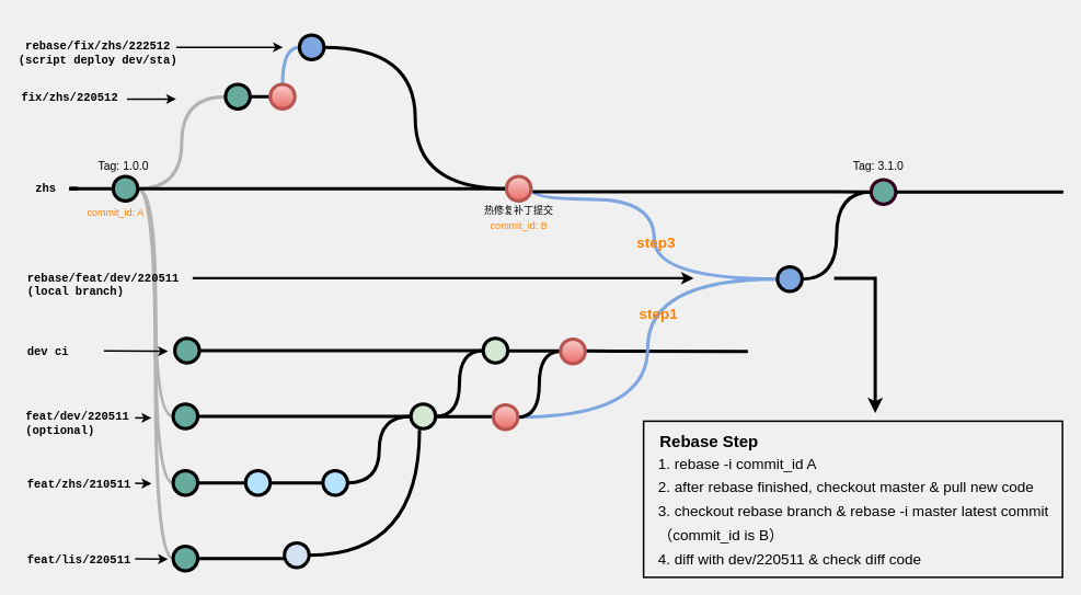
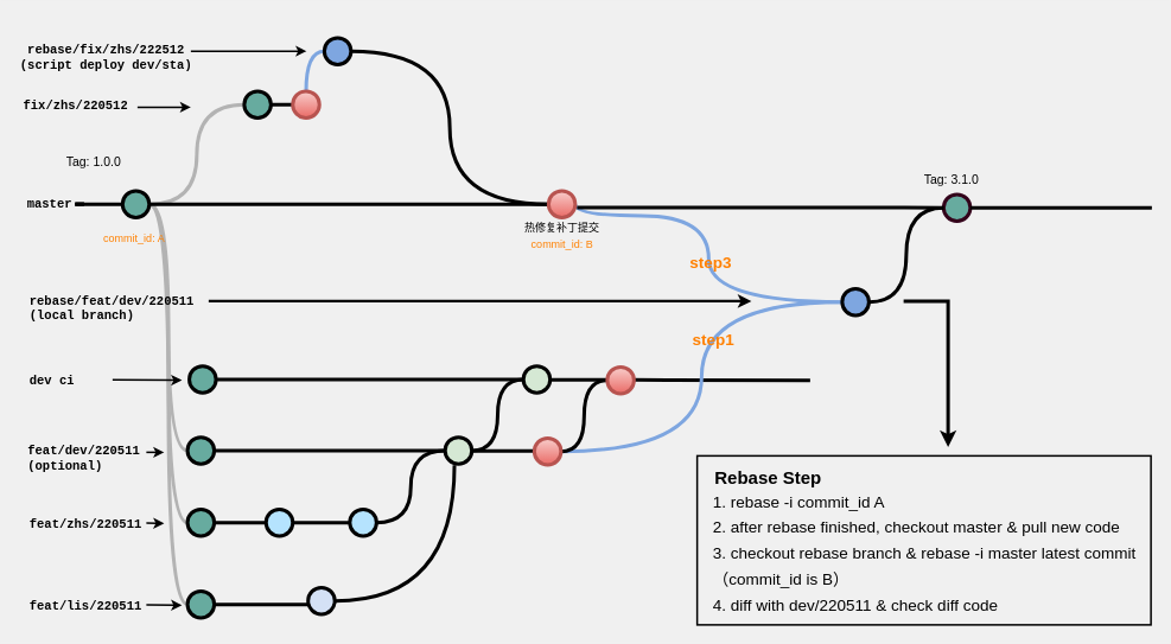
- <mxCell id="15" value="Tag: 1.0.0" style="text;html=1;strokeColor=none;fillColor=none;align=center;verticalAlign=middle;whiteSpace=wrap;overflow=hidden;fontSize=14;" parent="1" vertex="1"><mxGeometry x="115" y="190" width="70" height="20" as="geometry" /></mxCell>
+ <mxCell id="15" value="Tag: 1.0.0" style="text;html=1;strokeColor=none;fillColor=none;align=center;verticalAlign=middle;whiteSpace=wrap;overflow=hidden;fontSize=14;" parent="1" vertex="1"><mxGeometry x="70" y="170" width="70" height="20" as="geometry" /></mxCell>
- <mxCell id="8" value="zhs" style="text;html=1;strokeColor=none;fillColor=none;align=center;verticalAlign=middle;whiteSpace=wrap;overflow=hidden;fontSize=14;fontStyle=1;fontFamily=Courier New;" parent="1" vertex="1"><mxGeometry x="27" y="208" width="57" height="42" as="geometry" /></mxCell>
+ <mxCell id="8" value="master" style="text;html=1;strokeColor=none;fillColor=none;align=center;verticalAlign=middle;whiteSpace=wrap;overflow=hidden;fontSize=14;fontStyle=1;fontFamily=Courier New;" parent="1" vertex="1"><mxGeometry x="27" y="208" width="57" height="42" as="geometry" /></mxCell>
- <mxCell id="67" value="commit_id: A" style="text;html=1;align=center;verticalAlign=middle;resizable=0;points=[];autosize=1;strokeColor=none;fillColor=none;fontSize=12;fontColor=#FF8000;" parent="1" vertex="1"><mxGeometry x="100" y="248" width="80" height="20" as="geometry" /></mxCell>
+ <mxCell id="67" value="commit_id: A" style="text;html=1;align=center;verticalAlign=middle;resizable=0;points=[];autosize=1;strokeColor=none;fillColor=none;fontSize=12;fontColor=#FF8000;" parent="1" vertex="1"><mxGeometry x="110" y="258" width="80" height="20" as="geometry" /></mxCell>
- <mxCell id="13" value="feat/zhs/210511" style="text;html=1;strokeColor=none;fillColor=none;align=left;verticalAlign=middle;whiteSpace=wrap;overflow=hidden;fontSize=14;fontStyle=1;fontFamily=Courier New;" parent="1" vertex="1"><mxGeometry x="30.75" y="578" width="133.25" height="20" as="geometry" /></mxCell>
+ <mxCell id="13" value="feat/zhs/220511" style="text;html=1;strokeColor=none;fillColor=none;align=left;verticalAlign=middle;whiteSpace=wrap;overflow=hidden;fontSize=14;fontStyle=1;fontFamily=Courier New;" parent="1" vertex="1"><mxGeometry x="30.75" y="578" width="133.25" height="20" as="geometry" /></mxCell>
